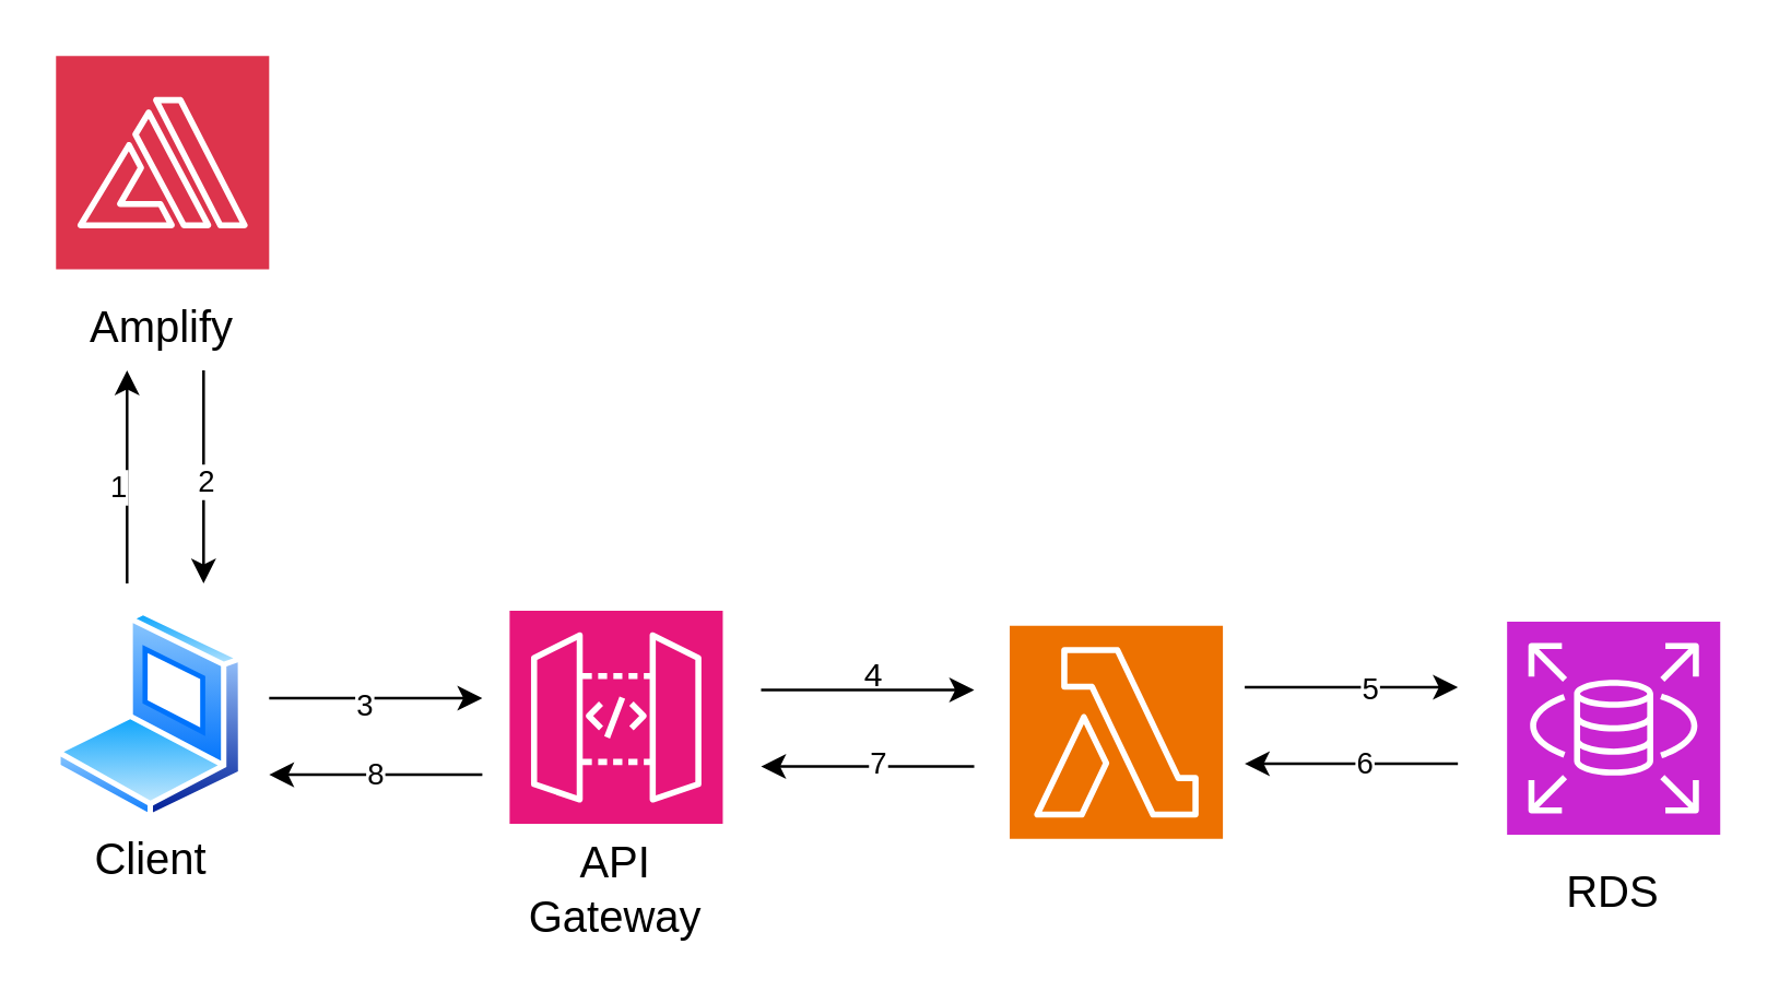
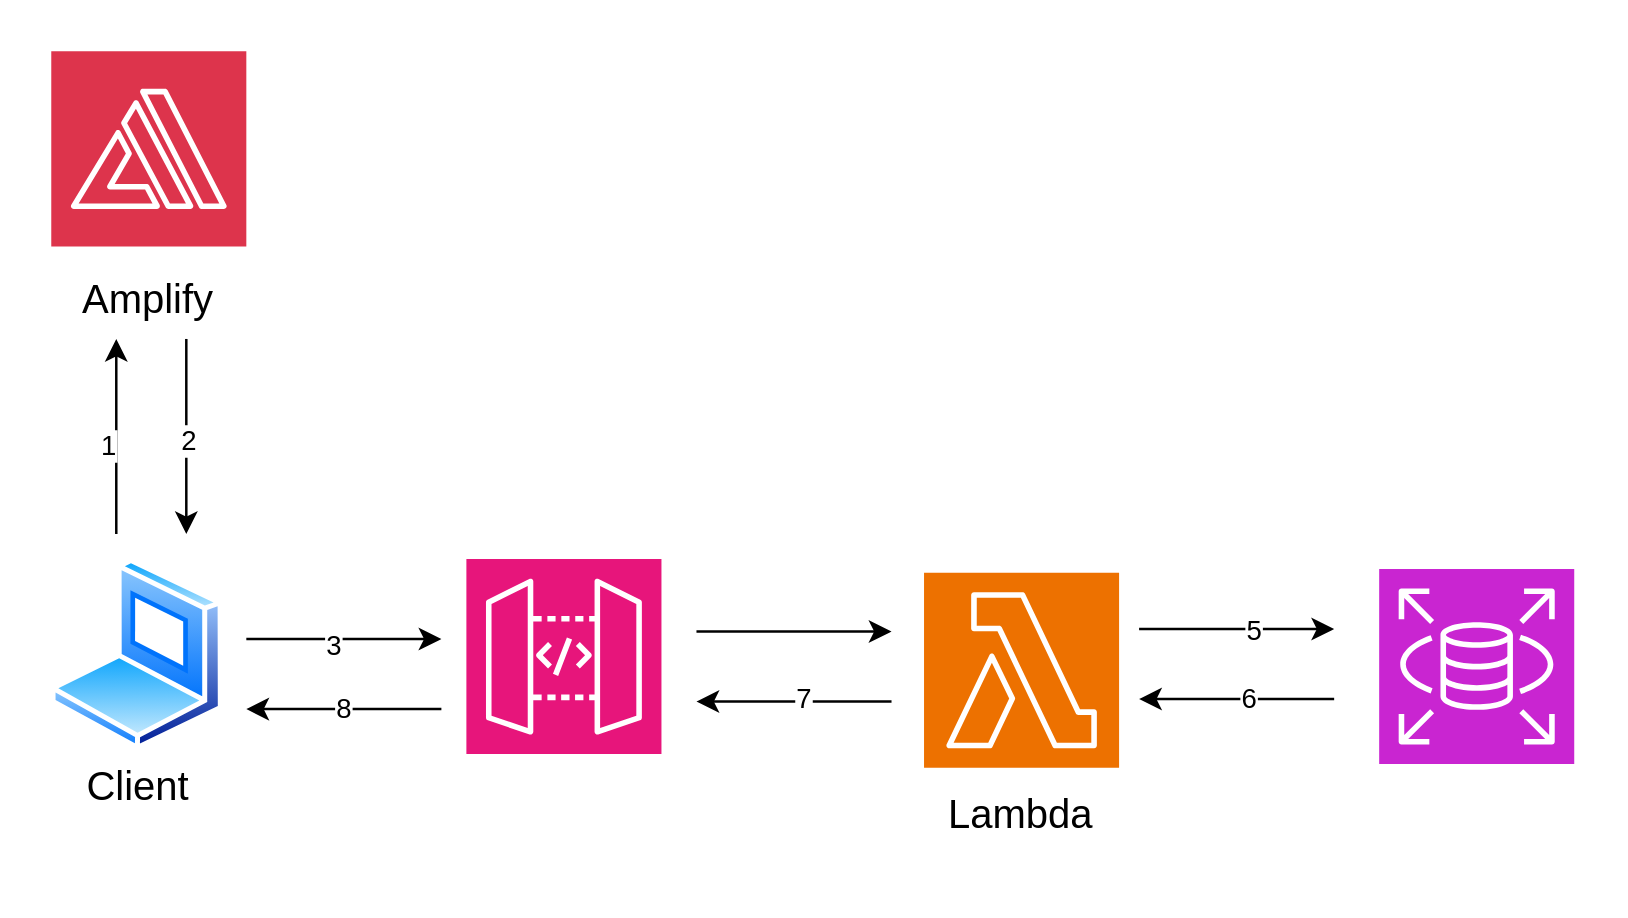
- <mxCell id="34" value="4" style="text;html=1;align=center;verticalAlign=middle;resizable=0;points=[];autosize=1;strokeColor=none;fillColor=none;" vertex="1" parent="1"><mxGeometry x="306" y="234" width="25" height="26" as="geometry" /></mxCell>
+ <mxCell id="24" value="Lambda" style="text;strokeColor=none;fillColor=none;html=1;align=center;verticalAlign=middle;whiteSpace=wrap;rounded=0;fontSize=16;" parent="22" vertex="1"><mxGeometry x="9" y="81" width="60" height="30" as="geometry" /></mxCell>
- <mxCell id="27" value="API Gateway" style="text;strokeColor=none;fillColor=none;html=1;align=center;verticalAlign=middle;whiteSpace=wrap;rounded=0;fontSize=16;" parent="25" vertex="1"><mxGeometry y="82" width="84" height="40" as="geometry" /></mxCell>
- <mxCell id="21" value="RDS" style="text;strokeColor=none;fillColor=none;html=1;align=center;verticalAlign=middle;whiteSpace=wrap;rounded=0;fontSize=16;" parent="19" vertex="1"><mxGeometry x="9" y="82" width="60" height="34" as="geometry" /></mxCell>
